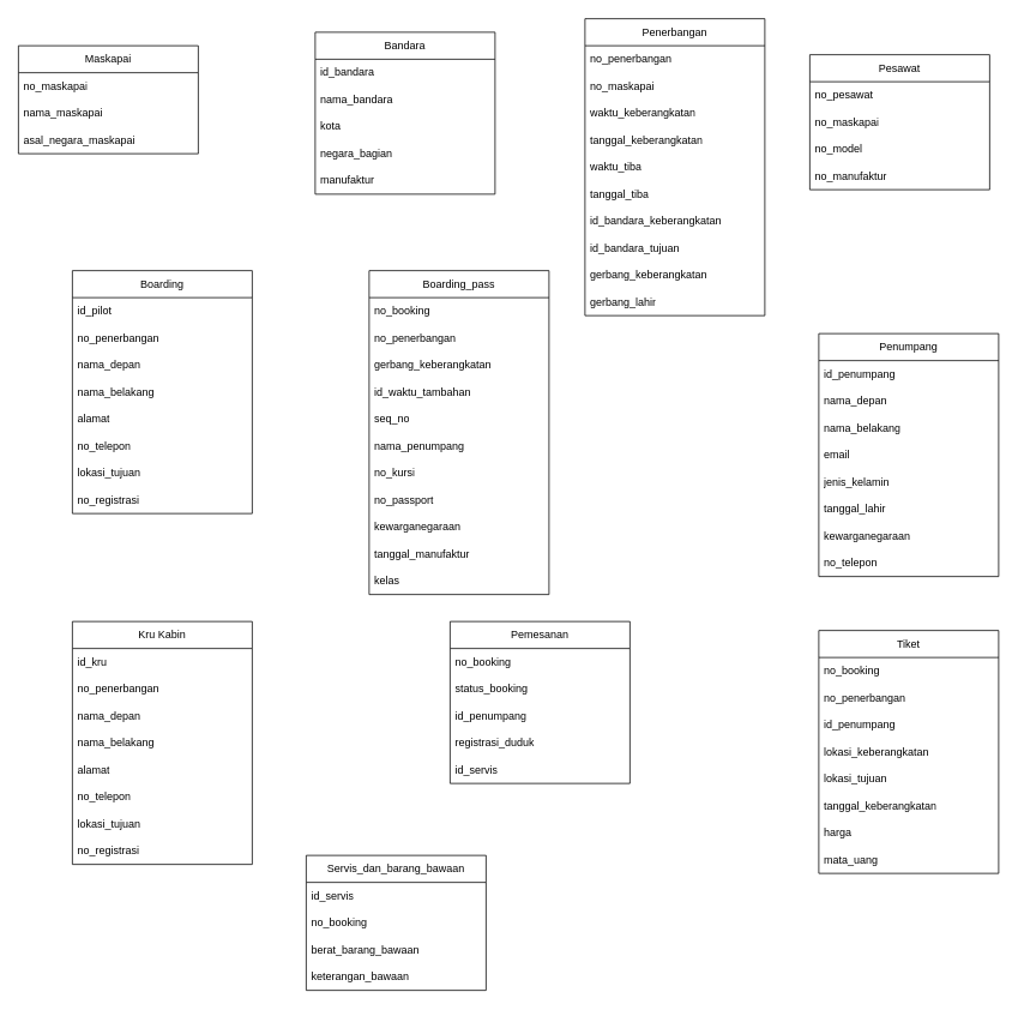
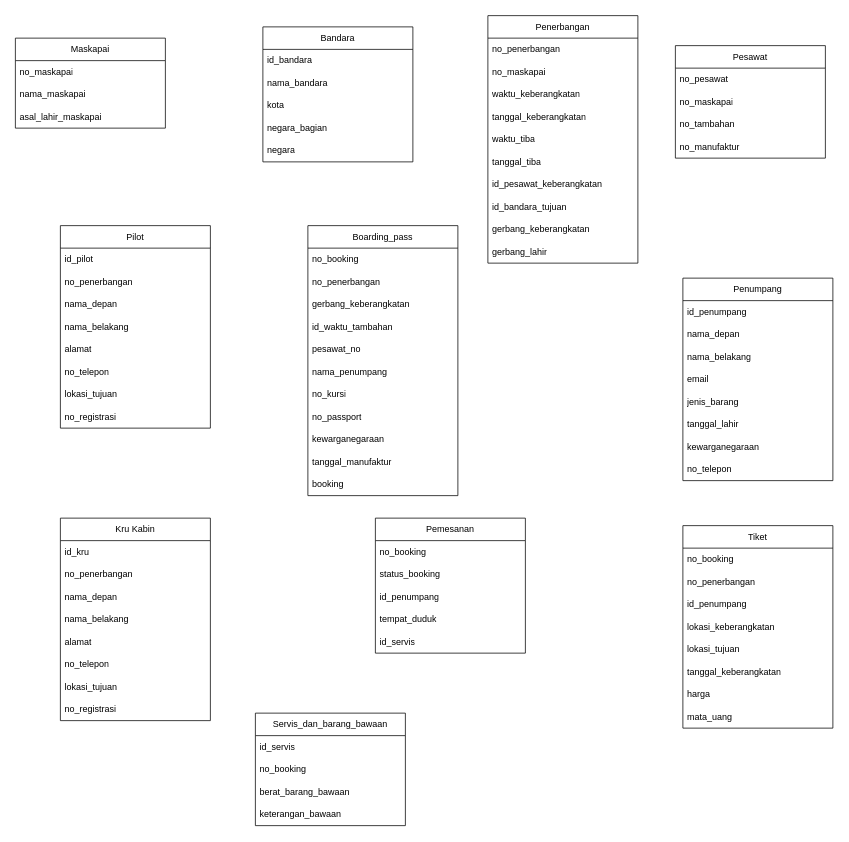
- <mxCell id="34" value="asal_negara_maskapai" style="text;strokeColor=none;fillColor=none;align=left;verticalAlign=middle;spacingLeft=4;spacingRight=4;overflow=hidden;points=[[0,0.5],[1,0.5]];portConstraint=eastwest;rotatable=0;whiteSpace=wrap;html=1;" parent="31" vertex="1"><mxGeometry y="90" width="200" height="30" as="geometry" /></mxCell>
+ <mxCell id="34" value="asal_lahir_maskapai" style="text;strokeColor=none;fillColor=none;align=left;verticalAlign=middle;spacingLeft=4;spacingRight=4;overflow=hidden;points=[[0,0.5],[1,0.5]];portConstraint=eastwest;rotatable=0;whiteSpace=wrap;html=1;" parent="31" vertex="1"><mxGeometry y="90" width="200" height="30" as="geometry" /></mxCell>
- <mxCell id="59" value="no_model" style="text;strokeColor=none;fillColor=none;align=left;verticalAlign=middle;spacingLeft=4;spacingRight=4;overflow=hidden;points=[[0,0.5],[1,0.5]];portConstraint=eastwest;rotatable=0;whiteSpace=wrap;html=1;" vertex="1" parent="56"><mxGeometry y="90" width="200" height="30" as="geometry" /></mxCell>
+ <mxCell id="59" value="no_tambahan" style="text;strokeColor=none;fillColor=none;align=left;verticalAlign=middle;spacingLeft=4;spacingRight=4;overflow=hidden;points=[[0,0.5],[1,0.5]];portConstraint=eastwest;rotatable=0;whiteSpace=wrap;html=1;" vertex="1" parent="56"><mxGeometry y="90" width="200" height="30" as="geometry" /></mxCell>
- <mxCell id="75" value="manufaktur" style="text;strokeColor=none;fillColor=none;align=left;verticalAlign=middle;spacingLeft=4;spacingRight=4;overflow=hidden;points=[[0,0.5],[1,0.5]];portConstraint=eastwest;rotatable=0;whiteSpace=wrap;html=1;" vertex="1" parent="70"><mxGeometry y="150" width="200" height="30" as="geometry" /></mxCell>
+ <mxCell id="75" value="negara" style="text;strokeColor=none;fillColor=none;align=left;verticalAlign=middle;spacingLeft=4;spacingRight=4;overflow=hidden;points=[[0,0.5],[1,0.5]];portConstraint=eastwest;rotatable=0;whiteSpace=wrap;html=1;" vertex="1" parent="70"><mxGeometry y="150" width="200" height="30" as="geometry" /></mxCell>
- <mxCell id="9" value="id_bandara_keberangkatan" style="text;strokeColor=none;fillColor=none;align=left;verticalAlign=middle;spacingLeft=4;spacingRight=4;overflow=hidden;points=[[0,0.5],[1,0.5]];portConstraint=eastwest;rotatable=0;whiteSpace=wrap;html=1;" parent="2" vertex="1"><mxGeometry y="210" width="200" height="30" as="geometry" /></mxCell>
+ <mxCell id="9" value="id_pesawat_keberangkatan" style="text;strokeColor=none;fillColor=none;align=left;verticalAlign=middle;spacingLeft=4;spacingRight=4;overflow=hidden;points=[[0,0.5],[1,0.5]];portConstraint=eastwest;rotatable=0;whiteSpace=wrap;html=1;" parent="2" vertex="1"><mxGeometry y="210" width="200" height="30" as="geometry" /></mxCell>
- <mxCell id="47" value="Boarding" style="swimlane;fontStyle=0;childLayout=stackLayout;horizontal=1;startSize=30;horizontalStack=0;resizeParent=1;resizeParentMax=0;resizeLast=0;collapsible=1;marginBottom=0;whiteSpace=wrap;html=1;" parent="1" vertex="1"><mxGeometry x="80" y="300" width="200" height="270" as="geometry" /></mxCell>
+ <mxCell id="47" value="Pilot" style="swimlane;fontStyle=0;childLayout=stackLayout;horizontal=1;startSize=30;horizontalStack=0;resizeParent=1;resizeParentMax=0;resizeLast=0;collapsible=1;marginBottom=0;whiteSpace=wrap;html=1;" parent="1" vertex="1"><mxGeometry x="80" y="300" width="200" height="270" as="geometry" /></mxCell>
- <mxCell id="40" value="seq_no" style="text;strokeColor=none;fillColor=none;align=left;verticalAlign=middle;spacingLeft=4;spacingRight=4;overflow=hidden;points=[[0,0.5],[1,0.5]];portConstraint=eastwest;rotatable=0;whiteSpace=wrap;html=1;" parent="35" vertex="1"><mxGeometry y="150" width="200" height="30" as="geometry" /></mxCell>
+ <mxCell id="40" value="pesawat_no" style="text;strokeColor=none;fillColor=none;align=left;verticalAlign=middle;spacingLeft=4;spacingRight=4;overflow=hidden;points=[[0,0.5],[1,0.5]];portConstraint=eastwest;rotatable=0;whiteSpace=wrap;html=1;" parent="35" vertex="1"><mxGeometry y="150" width="200" height="30" as="geometry" /></mxCell>
- <mxCell id="18" value="jenis_kelamin" style="text;strokeColor=none;fillColor=none;align=left;verticalAlign=middle;spacingLeft=4;spacingRight=4;overflow=hidden;points=[[0,0.5],[1,0.5]];portConstraint=eastwest;rotatable=0;whiteSpace=wrap;html=1;" parent="13" vertex="1"><mxGeometry y="150" width="200" height="30" as="geometry" /></mxCell>
+ <mxCell id="18" value="jenis_barang" style="text;strokeColor=none;fillColor=none;align=left;verticalAlign=middle;spacingLeft=4;spacingRight=4;overflow=hidden;points=[[0,0.5],[1,0.5]];portConstraint=eastwest;rotatable=0;whiteSpace=wrap;html=1;" parent="13" vertex="1"><mxGeometry y="150" width="200" height="30" as="geometry" /></mxCell>
- <mxCell id="46" value="kelas" style="text;strokeColor=none;fillColor=none;align=left;verticalAlign=middle;spacingLeft=4;spacingRight=4;overflow=hidden;points=[[0,0.5],[1,0.5]];portConstraint=eastwest;rotatable=0;whiteSpace=wrap;html=1;" vertex="1" parent="35"><mxGeometry y="330" width="200" height="30" as="geometry" /></mxCell>
+ <mxCell id="46" value="booking" style="text;strokeColor=none;fillColor=none;align=left;verticalAlign=middle;spacingLeft=4;spacingRight=4;overflow=hidden;points=[[0,0.5],[1,0.5]];portConstraint=eastwest;rotatable=0;whiteSpace=wrap;html=1;" vertex="1" parent="35"><mxGeometry y="330" width="200" height="30" as="geometry" /></mxCell>
- <mxCell id="85" value="registrasi_duduk" style="text;strokeColor=none;fillColor=none;align=left;verticalAlign=middle;spacingLeft=4;spacingRight=4;overflow=hidden;points=[[0,0.5],[1,0.5]];portConstraint=eastwest;rotatable=0;whiteSpace=wrap;html=1;" vertex="1" parent="81"><mxGeometry y="120" width="200" height="30" as="geometry" /></mxCell>
+ <mxCell id="85" value="tempat_duduk" style="text;strokeColor=none;fillColor=none;align=left;verticalAlign=middle;spacingLeft=4;spacingRight=4;overflow=hidden;points=[[0,0.5],[1,0.5]];portConstraint=eastwest;rotatable=0;whiteSpace=wrap;html=1;" vertex="1" parent="81"><mxGeometry y="120" width="200" height="30" as="geometry" /></mxCell>
